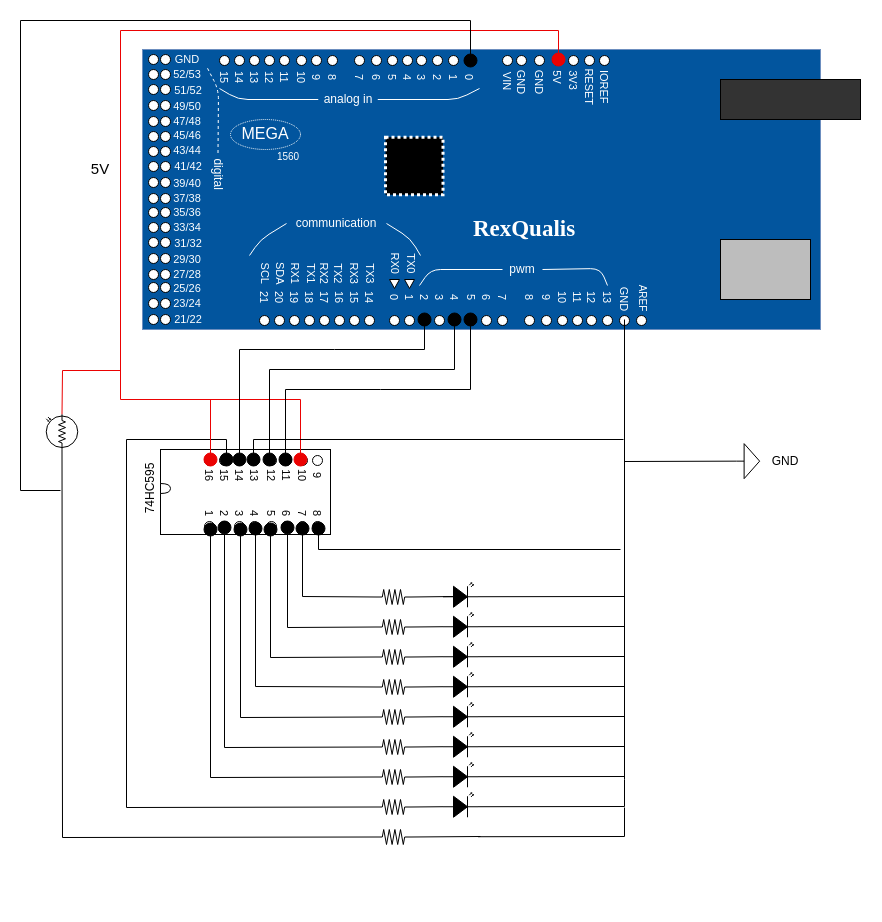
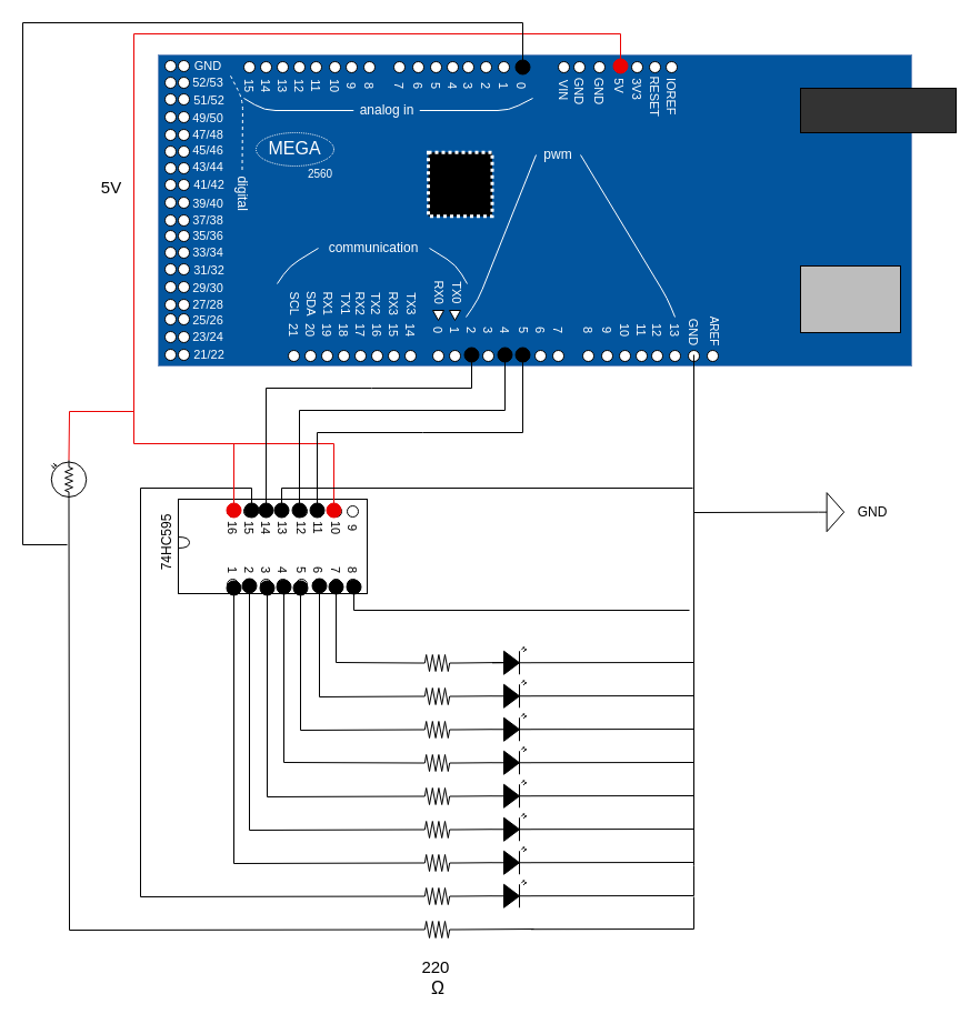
- <mxCell id="178" value="1560" style="text;html=1;strokeColor=none;fillColor=none;align=center;verticalAlign=middle;whiteSpace=wrap;rounded=0;fontSize=10;fontColor=#FFFFFF;movable=1;" parent="1" vertex="1"><mxGeometry x="267.5" y="146" width="40" height="20" as="geometry" /></mxCell>
+ <mxCell id="178" value="2560" style="text;html=1;strokeColor=none;fillColor=none;align=center;verticalAlign=middle;whiteSpace=wrap;rounded=0;fontSize=10;fontColor=#FFFFFF;movable=1;" parent="1" vertex="1"><mxGeometry x="267.5" y="146" width="40" height="20" as="geometry" /></mxCell>
- <mxCell id="180" value="&lt;font face=&quot;Lucida Console&quot; style=&quot;font-size: 23px&quot;&gt;RexQualis&lt;/font&gt;" style="text;html=1;strokeColor=none;fillColor=none;align=center;verticalAlign=middle;whiteSpace=wrap;rounded=0;dashed=1;dashPattern=1 1;fontSize=15;fontColor=#FFFFFF;fontStyle=1;movable=1;" parent="1" vertex="1"><mxGeometry x="448" y="207" width="152" height="42" as="geometry" /></mxCell>
- <mxCell id="6" value="pwm" style="text;html=1;strokeColor=none;fillColor=none;align=center;verticalAlign=middle;whiteSpace=wrap;rounded=0;fontColor=#FFFFFF;movable=1;" parent="1" vertex="1"><mxGeometry x="502" y="259" width="40" height="20" as="geometry" /></mxCell>
+ <mxCell id="6" value="pwm" style="text;html=1;strokeColor=none;fillColor=none;align=center;verticalAlign=middle;whiteSpace=wrap;rounded=0;fontColor=#FFFFFF;movable=1;" parent="1" vertex="1"><mxGeometry x="482" y="129" width="40" height="20" as="geometry" /></mxCell>
+ <mxCell id="184" value="220&amp;nbsp;&lt;br&gt;&lt;span style=&quot;font-size: medium&quot;&gt;Ω&lt;/span&gt;" style="text;html=1;strokeColor=none;fillColor=none;align=center;verticalAlign=middle;whiteSpace=wrap;rounded=0;dashed=1;dashPattern=1 1;fontSize=15;fontColor=#000000;movable=1;" parent="1" vertex="1"><mxGeometry x="374" y="860" width="40" height="40" as="geometry" /></mxCell>
